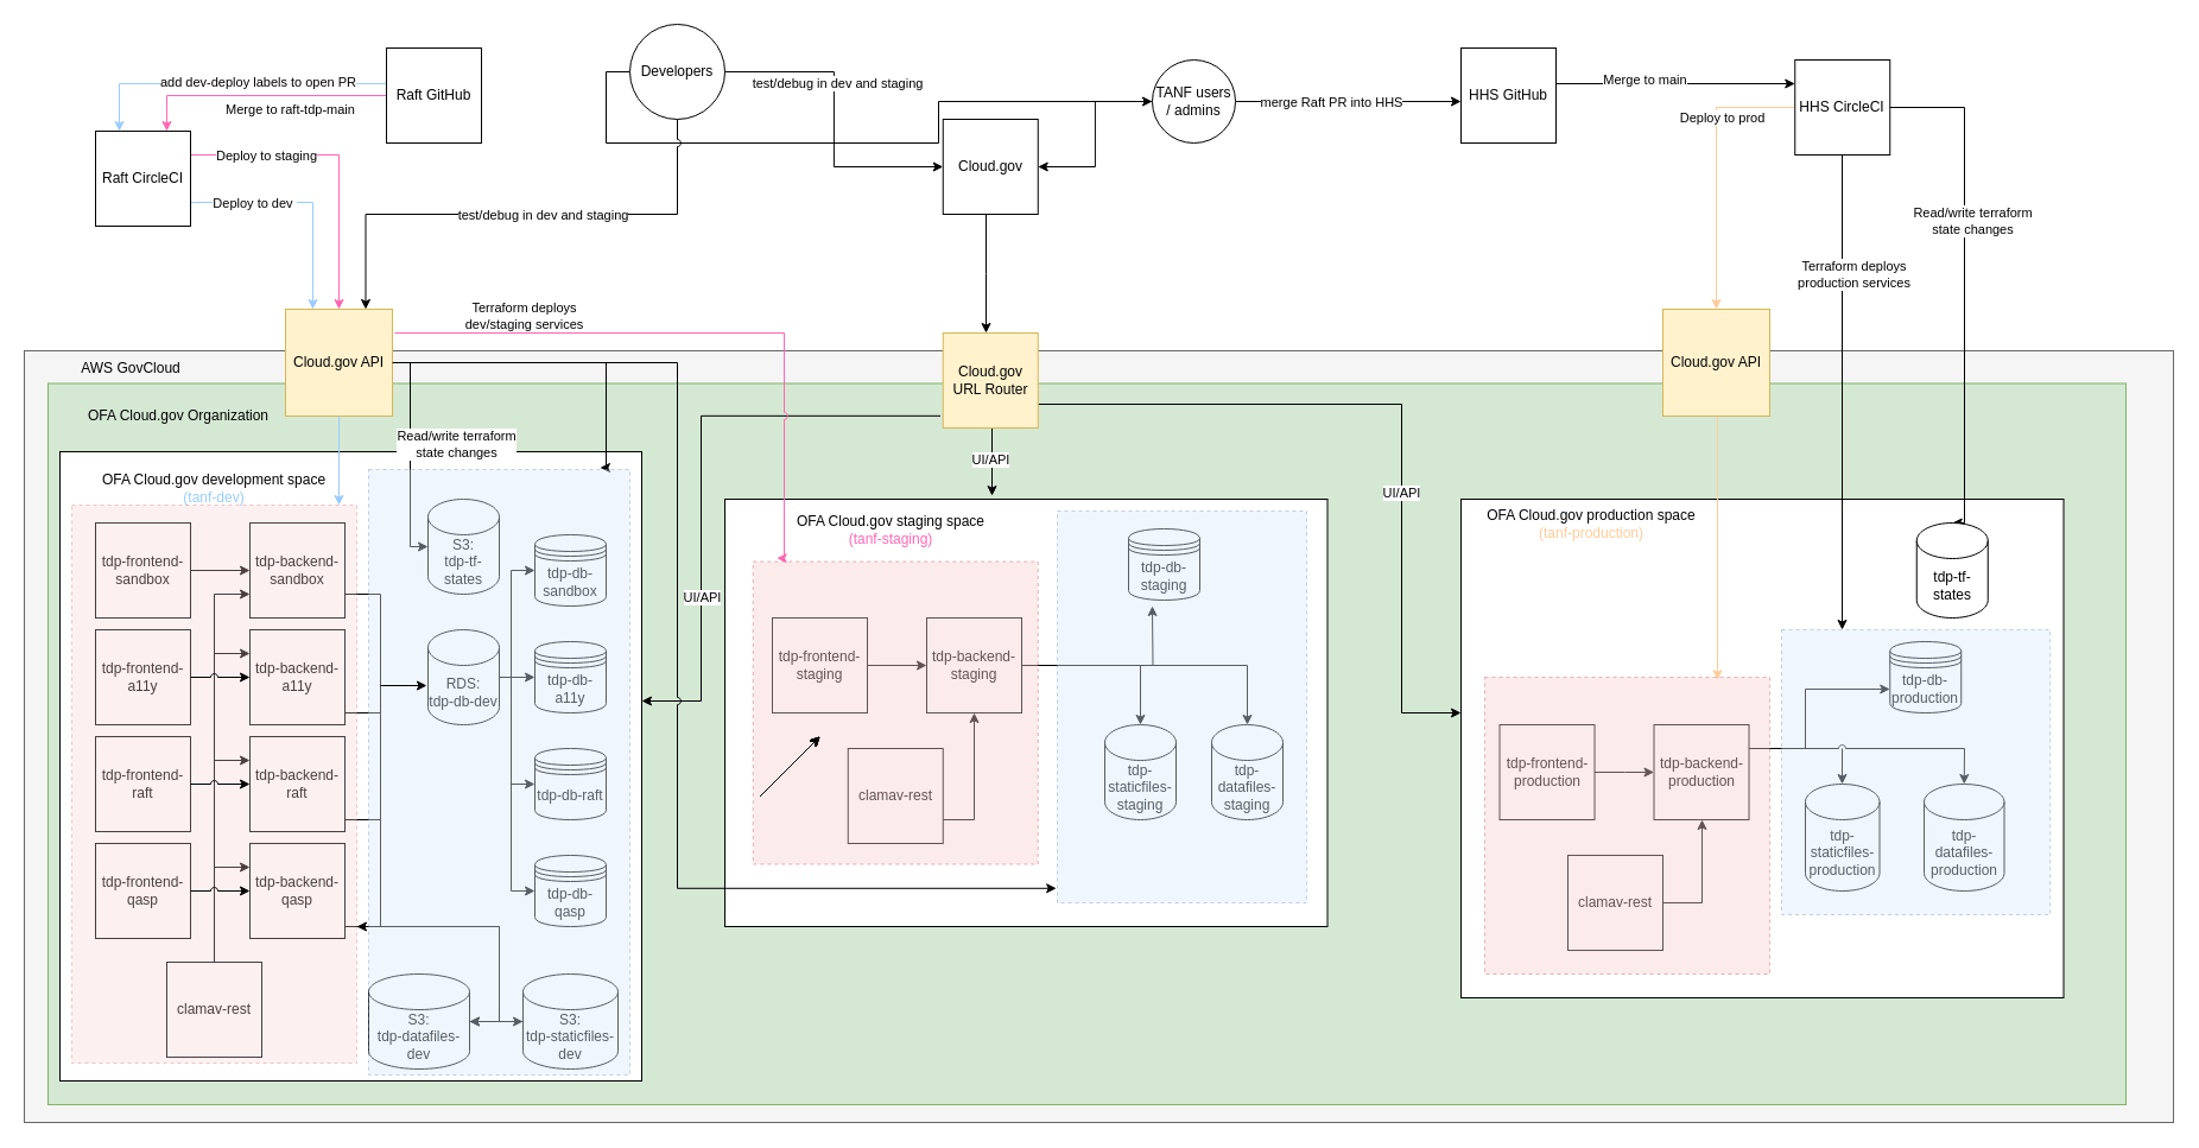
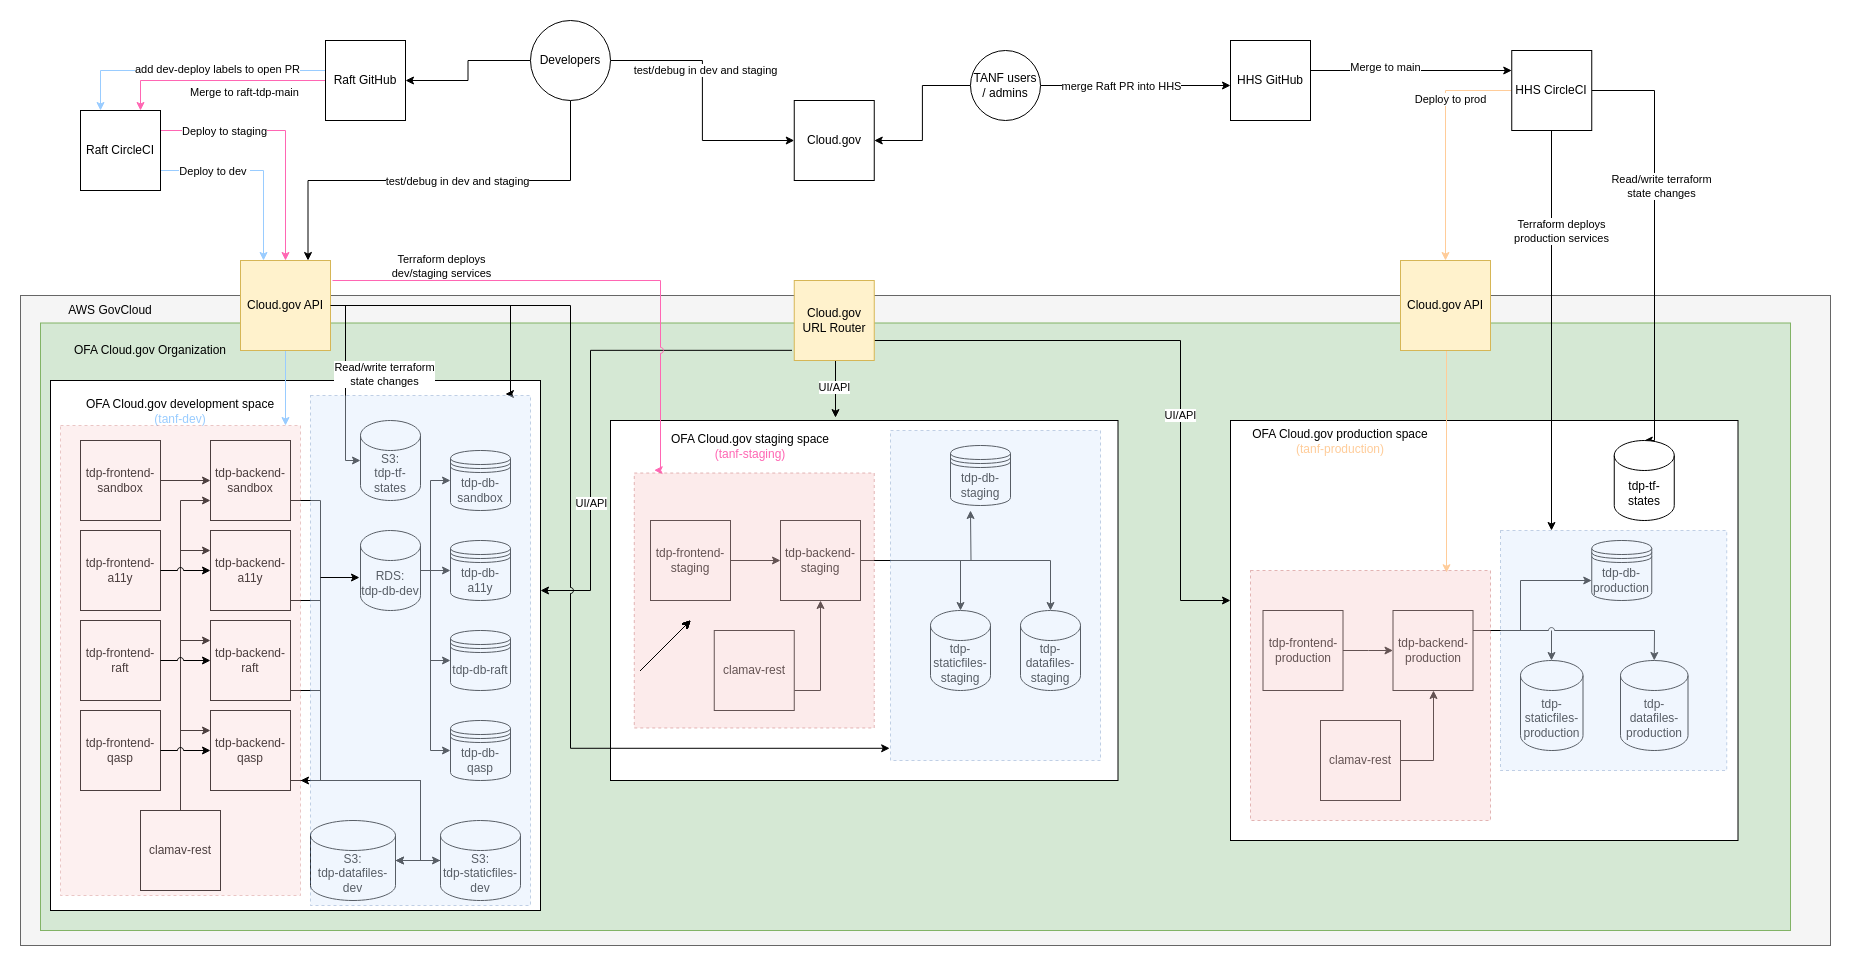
- <mxCell id="7" style="edgeStyle=orthogonalEdgeStyle;rounded=0;orthogonalLoop=1;jettySize=auto;html=1;exitX=0;exitY=0.5;exitDx=0;exitDy=0;" parent="1" source="103" target="13" edge="1"><mxGeometry relative="1" as="geometry"><mxPoint x="470" y="60" as="sourcePoint" /></mxGeometry></mxCell>
+ <mxCell id="7" style="edgeStyle=orthogonalEdgeStyle;rounded=0;orthogonalLoop=1;jettySize=auto;html=1;exitX=0;exitY=0.5;exitDx=0;exitDy=0;" parent="1" source="103" target="18" edge="1"><mxGeometry relative="1" as="geometry"><mxPoint x="470" y="60" as="sourcePoint" /></mxGeometry></mxCell>
- <mxCell id="36" style="edgeStyle=orthogonalEdgeStyle;rounded=0;orthogonalLoop=1;jettySize=auto;html=1;" parent="1" source="37" target="29" edge="1"><mxGeometry relative="1" as="geometry"><Array as="points"><mxPoint x="830" y="230" /><mxPoint x="830" y="230" /></Array></mxGeometry></mxCell>
